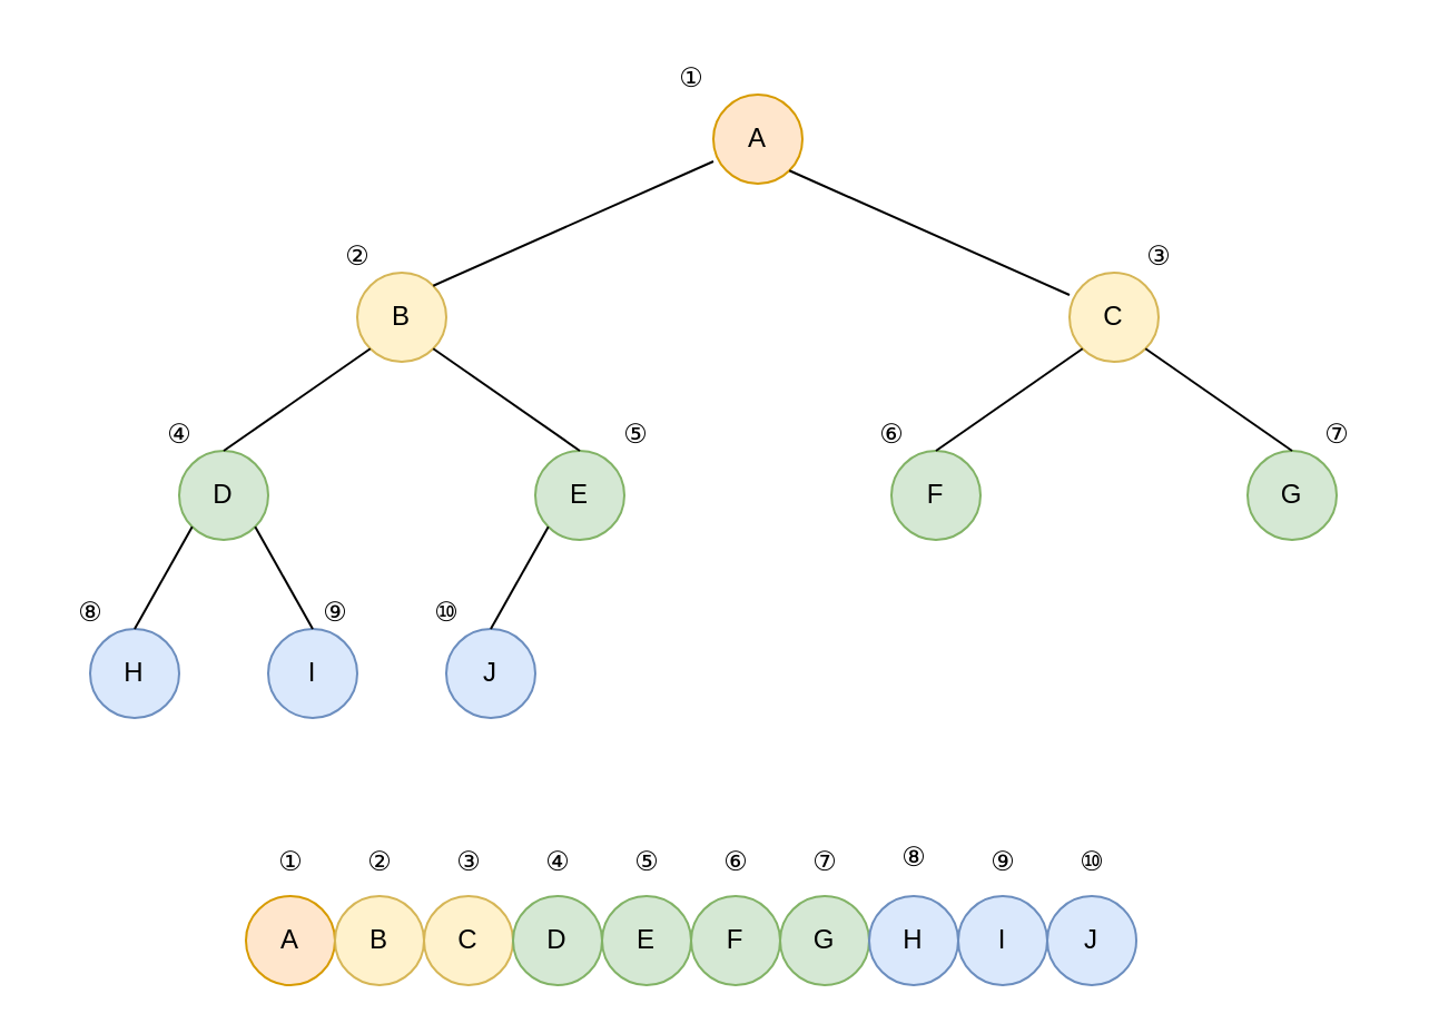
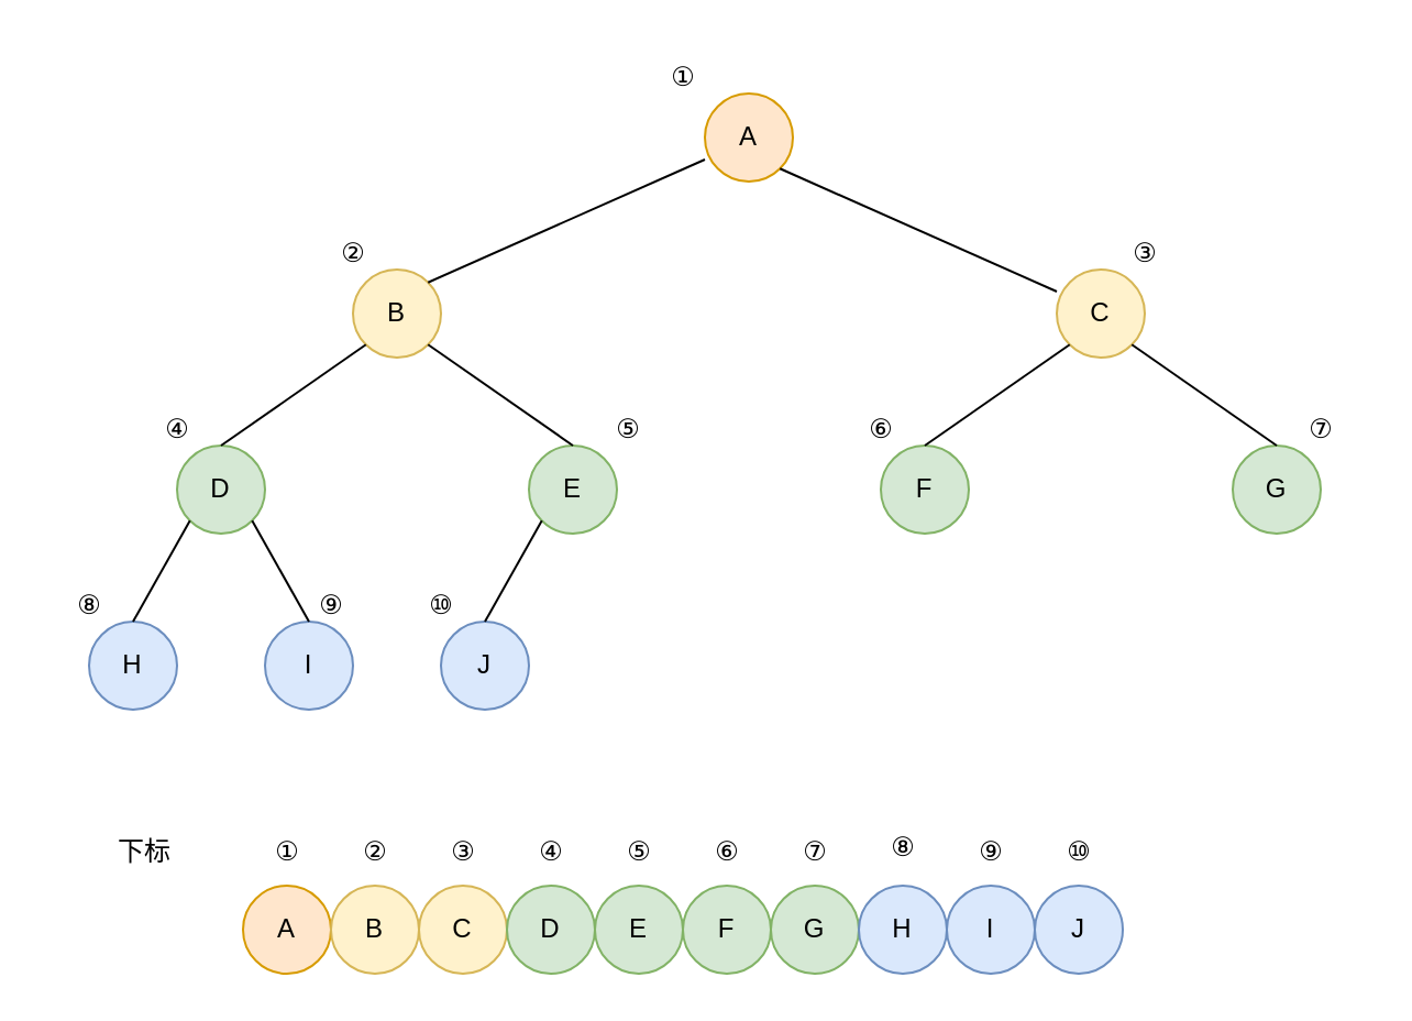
+ <mxCell id="41" value="下标" style="text;html=1;align=center;verticalAlign=middle;resizable=0;points=[];autosize=1;strokeColor=none;fillColor=none;" vertex="1" parent="1"><mxGeometry x="40" y="372" width="50" height="30" as="geometry" /></mxCell>
